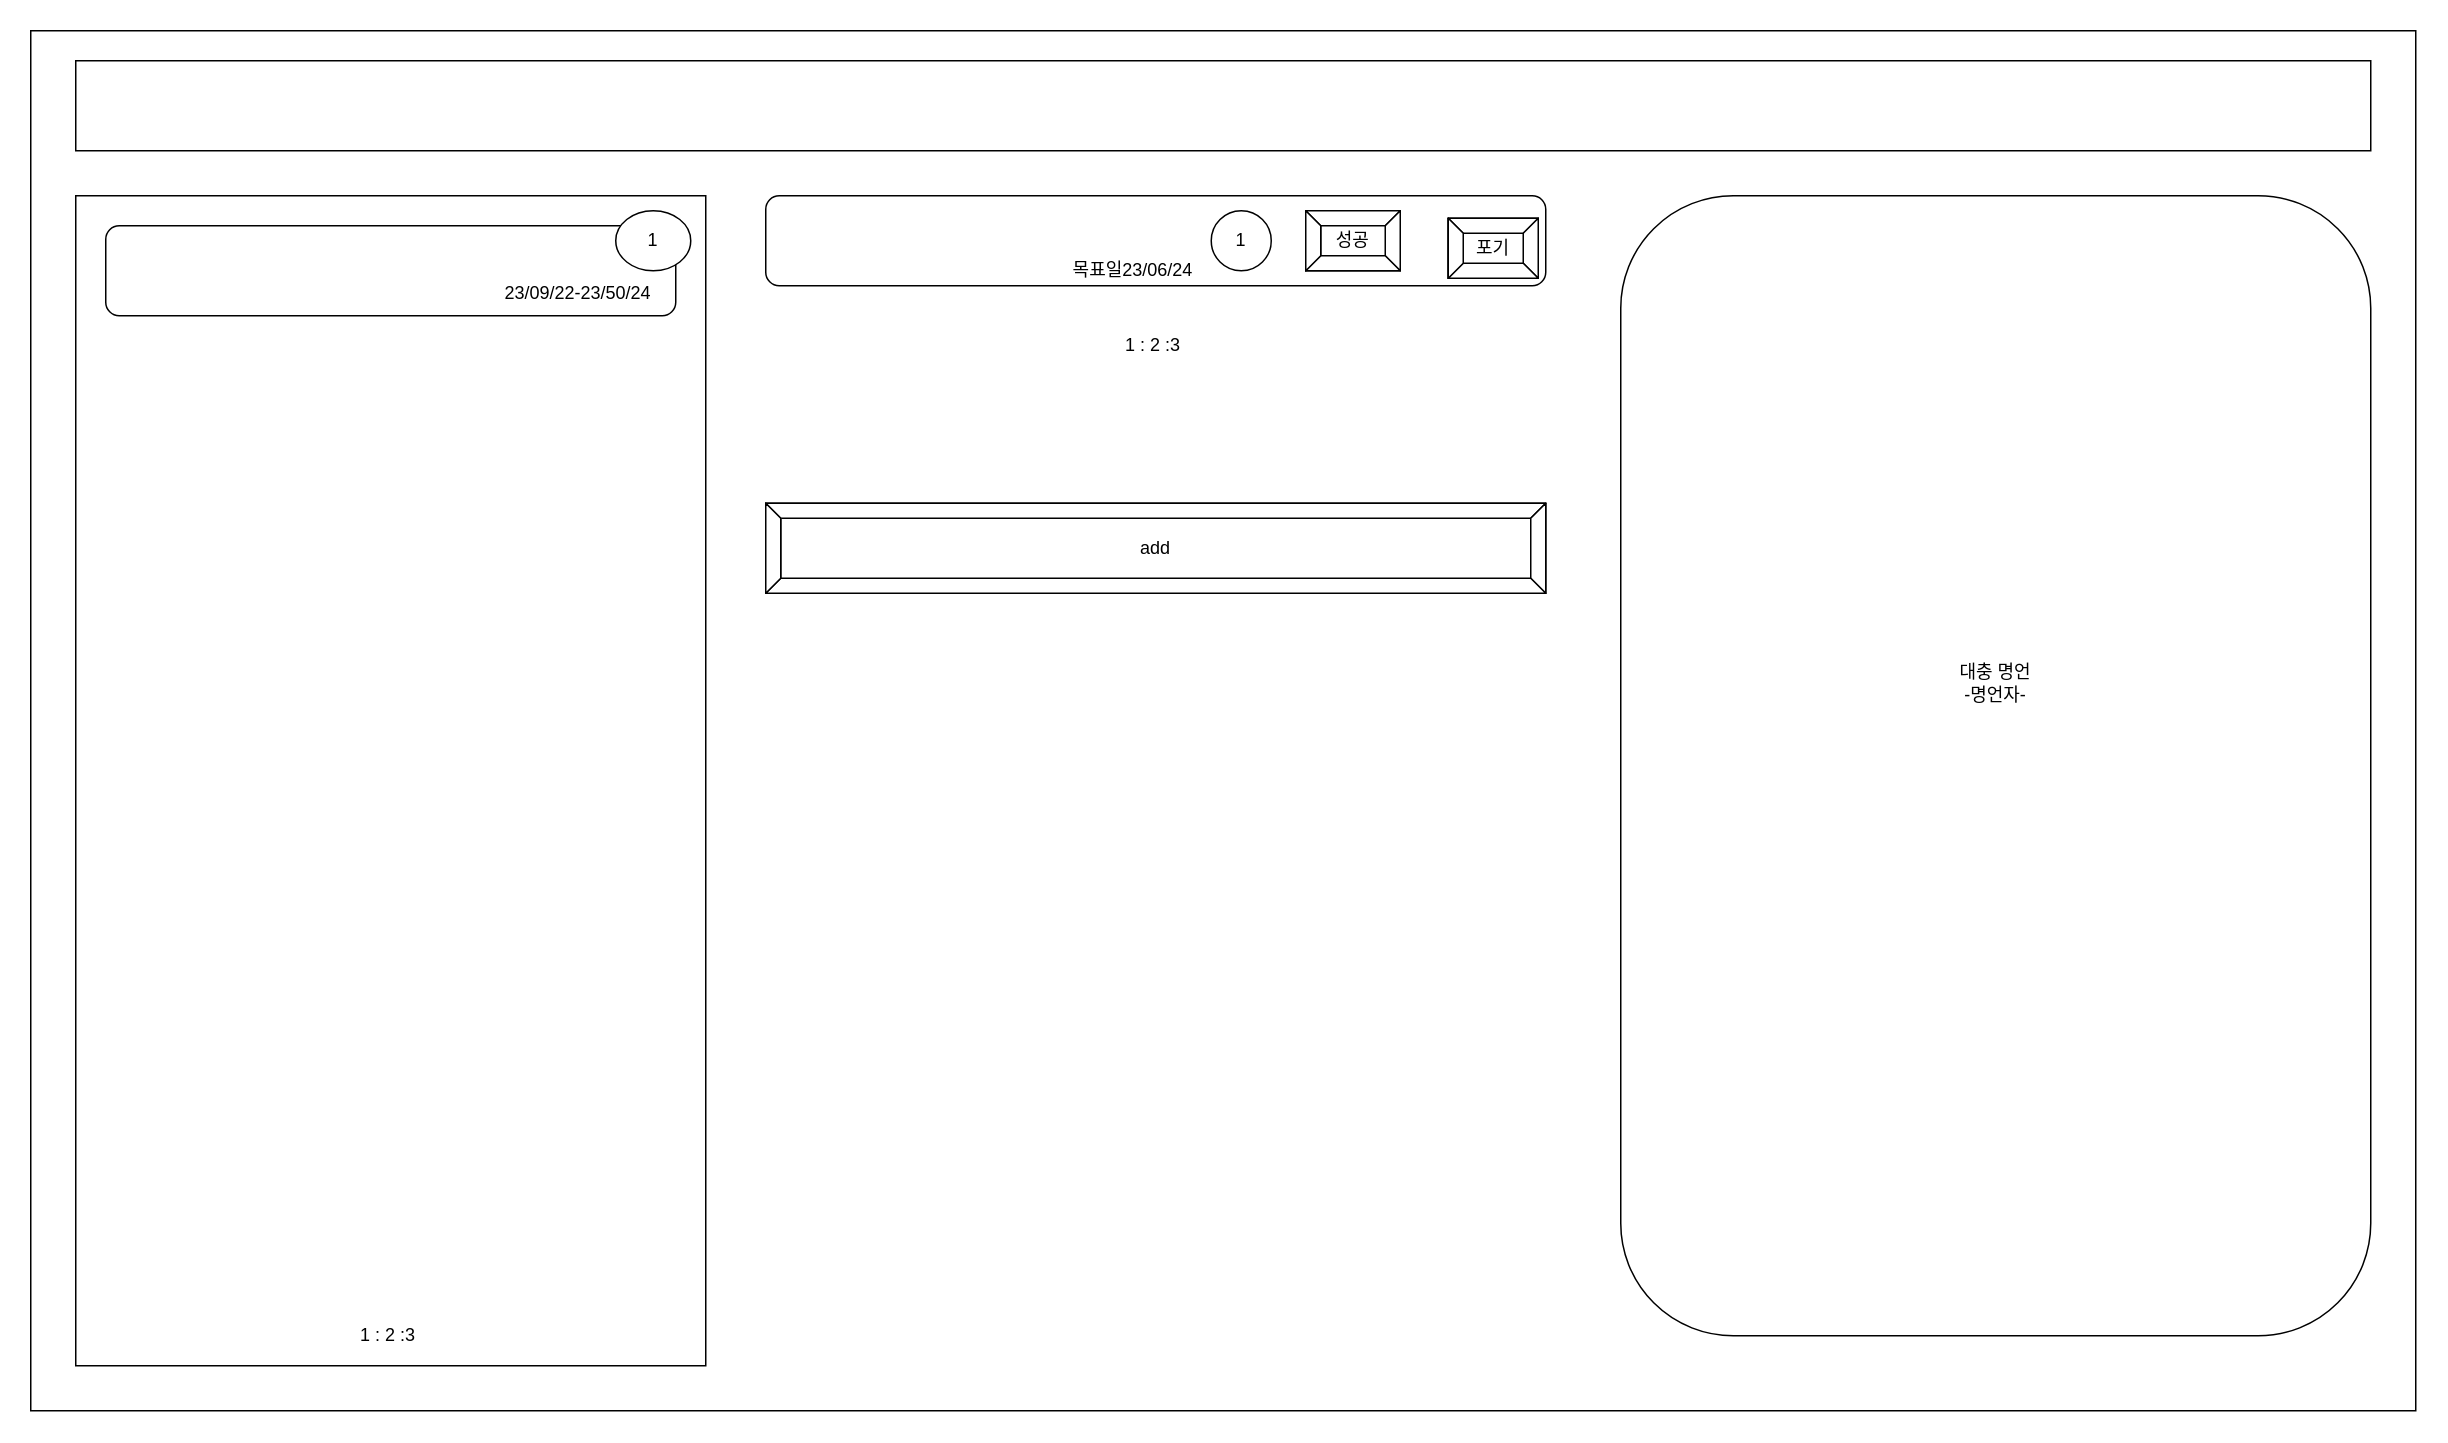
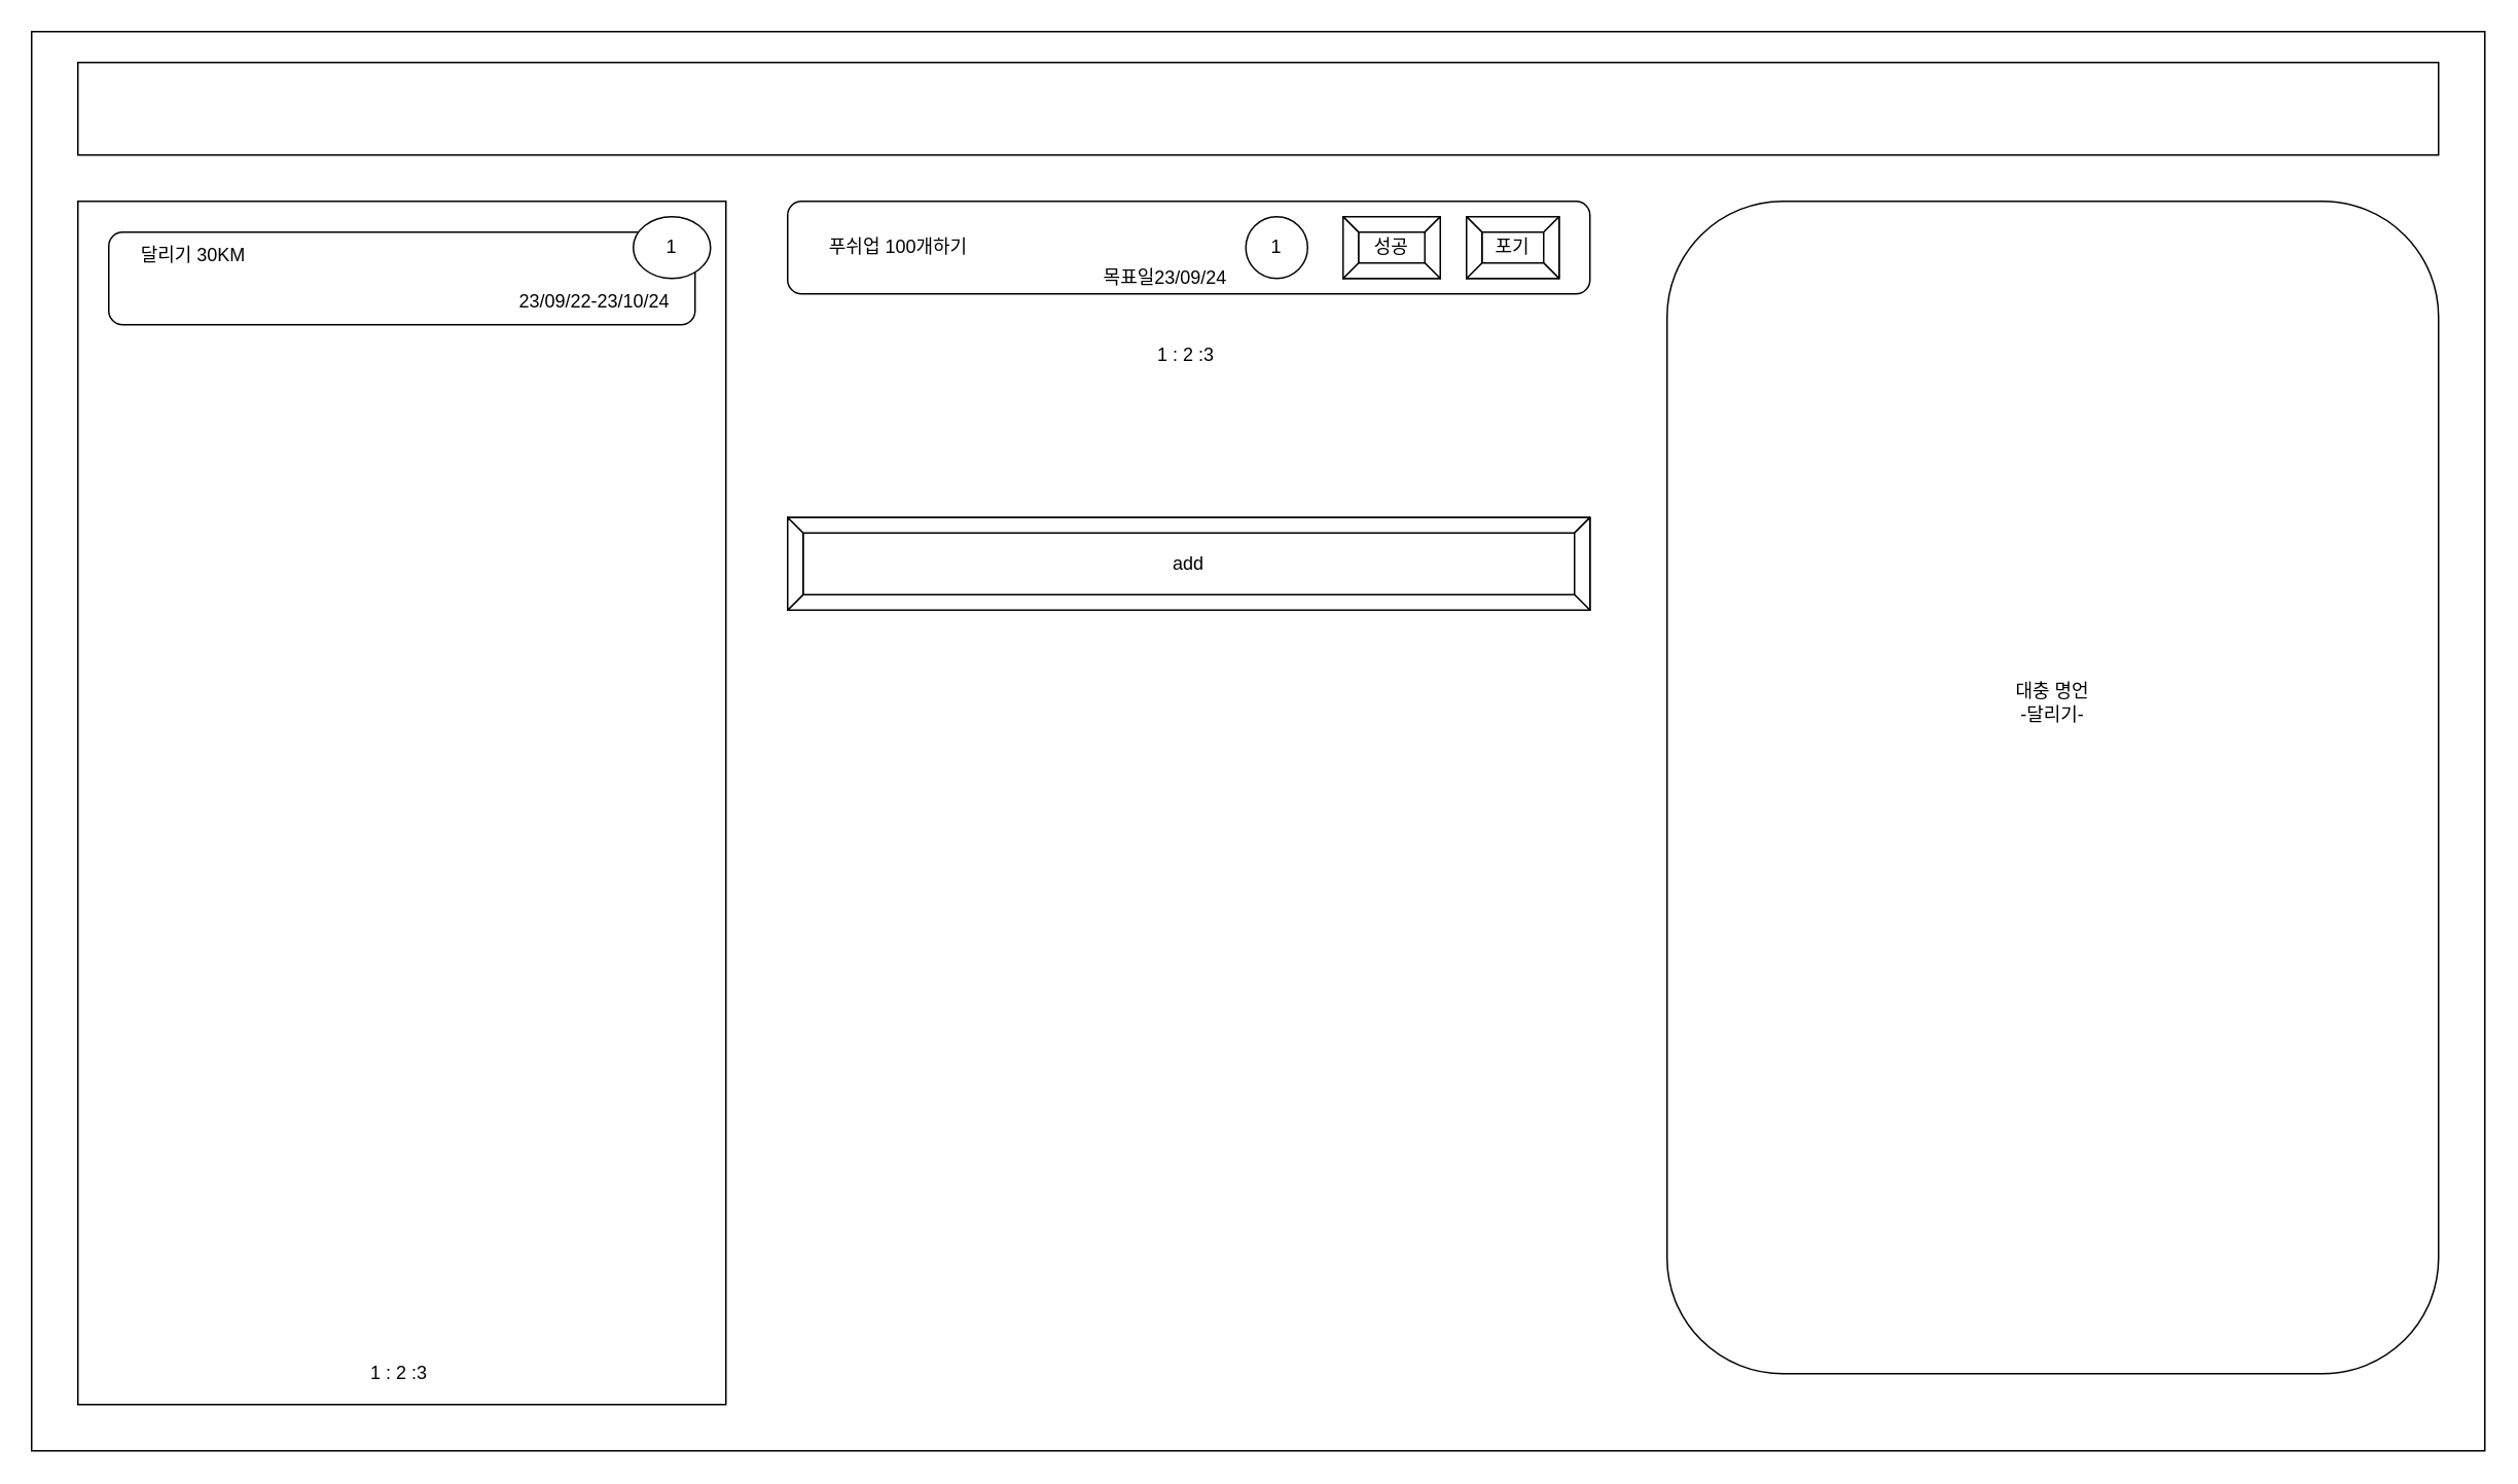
+ <mxCell id="15" value="푸쉬업 100개하기" style="text;html=1;strokeColor=none;fillColor=none;align=center;verticalAlign=middle;whiteSpace=wrap;rounded=0;" parent="1" vertex="1"><mxGeometry x="524" y="145" width="116" height="30" as="geometry" /></mxCell>
+ <mxCell id="8" value="달리기 30KM" style="text;html=1;strokeColor=none;fillColor=none;align=center;verticalAlign=middle;whiteSpace=wrap;rounded=0;" parent="1" vertex="1"><mxGeometry x="70" y="150" width="110" height="30" as="geometry" /></mxCell>
- <mxCell id="12" value="포기" style="labelPosition=center;verticalLabelPosition=middle;align=center;html=1;shape=mxgraph.basic.button;dx=10;whiteSpace=wrap;" parent="1" vertex="1"><mxGeometry x="965" y="145" width="60" height="40" as="geometry" /></mxCell>
+ <mxCell id="12" value="포기" style="labelPosition=center;verticalLabelPosition=middle;align=center;html=1;shape=mxgraph.basic.button;dx=10;whiteSpace=wrap;" parent="1" vertex="1"><mxGeometry x="950" y="140" width="60" height="40" as="geometry" /></mxCell>
- <mxCell id="16" value="목표일23/06/24" style="text;html=1;strokeColor=none;fillColor=none;align=center;verticalAlign=middle;whiteSpace=wrap;rounded=0;" parent="1" vertex="1"><mxGeometry x="700" y="165" width="110" height="30" as="geometry" /></mxCell>
+ <mxCell id="16" value="목표일23/09/24" style="text;html=1;strokeColor=none;fillColor=none;align=center;verticalAlign=middle;whiteSpace=wrap;rounded=0;" parent="1" vertex="1"><mxGeometry x="700" y="165" width="110" height="30" as="geometry" /></mxCell>
- <mxCell id="9" value="23/09/22-23/50/24" style="text;html=1;strokeColor=none;fillColor=none;align=center;verticalAlign=middle;whiteSpace=wrap;rounded=0;" parent="1" vertex="1"><mxGeometry x="330" y="180" width="110" height="30" as="geometry" /></mxCell>
+ <mxCell id="9" value="23/09/22-23/10/24" style="text;html=1;strokeColor=none;fillColor=none;align=center;verticalAlign=middle;whiteSpace=wrap;rounded=0;" parent="1" vertex="1"><mxGeometry x="330" y="180" width="110" height="30" as="geometry" /></mxCell>
- <mxCell id="20" value="대충 명언&lt;br&gt;-명언자-" style="text;html=1;strokeColor=none;fillColor=none;align=center;verticalAlign=middle;whiteSpace=wrap;rounded=0;" vertex="1" parent="1"><mxGeometry x="1300" y="440" width="60" height="30" as="geometry" /></mxCell>
+ <mxCell id="20" value="대충 명언&lt;br&gt;-달리기-" style="text;html=1;strokeColor=none;fillColor=none;align=center;verticalAlign=middle;whiteSpace=wrap;rounded=0;" vertex="1" parent="1"><mxGeometry x="1300" y="440" width="60" height="30" as="geometry" /></mxCell>
